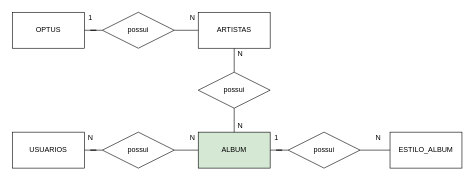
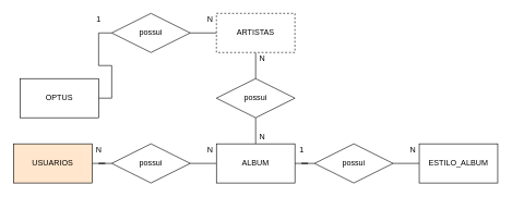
- <mxCell id="3" value="OPTUS&lt;br&gt;" style="rounded=0;whiteSpace=wrap;html=1;" vertex="1" parent="1"><mxGeometry x="20" y="20" width="120" height="60" as="geometry" /></mxCell>
+ <mxCell id="3" value="OPTUS&lt;br&gt;" style="rounded=0;whiteSpace=wrap;html=1;" vertex="1" parent="1"><mxGeometry x="30" y="120" width="120" height="60" as="geometry" /></mxCell>
- <mxCell id="5" value="ARTISTAS" style="rounded=0;whiteSpace=wrap;html=1;" vertex="1" parent="1"><mxGeometry x="330" y="20" width="120" height="60" as="geometry" /></mxCell>
+ <mxCell id="5" value="ARTISTAS" style="rounded=0;whiteSpace=wrap;html=1;dashed=1;" vertex="1" parent="1"><mxGeometry x="330" y="20" width="120" height="60" as="geometry" /></mxCell>
- <mxCell id="7" value="USUARIOS" style="rounded=0;whiteSpace=wrap;html=1;" vertex="1" parent="1"><mxGeometry x="20" y="220" width="120" height="60" as="geometry" /></mxCell>
+ <mxCell id="7" value="USUARIOS" style="rounded=0;whiteSpace=wrap;html=1;fillColor=#ffe6cc;" vertex="1" parent="1"><mxGeometry x="20" y="220" width="120" height="60" as="geometry" /></mxCell>
- <mxCell id="10" value="ALBUM" style="rounded=0;whiteSpace=wrap;html=1;fillColor=#d5e8d4;" vertex="1" parent="1"><mxGeometry x="330" y="220" width="120" height="60" as="geometry" /></mxCell>
+ <mxCell id="10" value="ALBUM" style="rounded=0;whiteSpace=wrap;html=1;" vertex="1" parent="1"><mxGeometry x="330" y="220" width="120" height="60" as="geometry" /></mxCell>
- <mxCell id="8" value="ESTILO_ALBUM" style="rounded=0;whiteSpace=wrap;html=1;" vertex="1" parent="1"><mxGeometry x="650" y="220" width="120" height="60" as="geometry" /></mxCell>
+ <mxCell id="8" value="ESTILO_ALBUM" style="rounded=0;whiteSpace=wrap;html=1;" vertex="1" parent="1"><mxGeometry x="640" y="220" width="120" height="60" as="geometry" /></mxCell>
